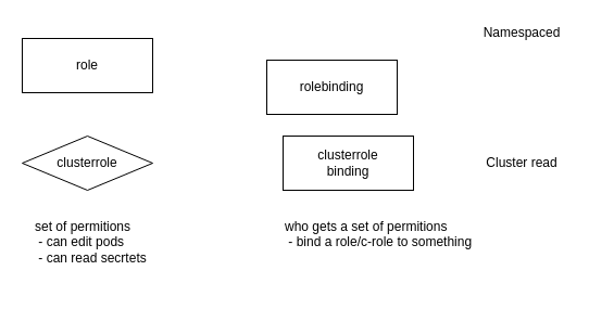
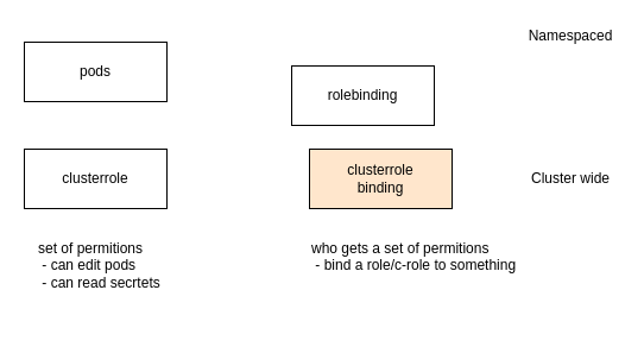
- <mxCell id="2" value="role" style="rounded=0;whiteSpace=wrap;html=1;" vertex="1" parent="1"><mxGeometry x="20" y="35" width="120" height="50" as="geometry" /></mxCell>
+ <mxCell id="2" value="pods" style="rounded=0;whiteSpace=wrap;html=1;" vertex="1" parent="1"><mxGeometry x="20" y="35" width="120" height="50" as="geometry" /></mxCell>
- <mxCell id="3" value="clusterrole" style="rhombus;whiteSpace=wrap;html=1;" vertex="1" parent="1"><mxGeometry x="20" y="125" width="120" height="50" as="geometry" /></mxCell>
+ <mxCell id="3" value="clusterrole" style="rounded=0;whiteSpace=wrap;html=1;" vertex="1" parent="1"><mxGeometry x="20" y="125" width="120" height="50" as="geometry" /></mxCell>
- <mxCell id="6" value="clusterrole&lt;br&gt;binding" style="rounded=0;whiteSpace=wrap;html=1;" vertex="1" parent="1"><mxGeometry x="260" y="125" width="120" height="50" as="geometry" /></mxCell>
+ <mxCell id="6" value="clusterrole&lt;br&gt;binding" style="rounded=0;whiteSpace=wrap;html=1;fillColor=#ffe6cc;" vertex="1" parent="1"><mxGeometry x="260" y="125" width="120" height="50" as="geometry" /></mxCell>
- <mxCell id="8" value="Cluster read" style="text;html=1;strokeColor=none;fillColor=none;align=center;verticalAlign=middle;whiteSpace=wrap;rounded=0;" vertex="1" parent="1"><mxGeometry x="440" y="140" width="80" height="20" as="geometry" /></mxCell>
+ <mxCell id="8" value="Cluster wide" style="text;html=1;strokeColor=none;fillColor=none;align=center;verticalAlign=middle;whiteSpace=wrap;rounded=0;" vertex="1" parent="1"><mxGeometry x="440" y="140" width="80" height="20" as="geometry" /></mxCell>
